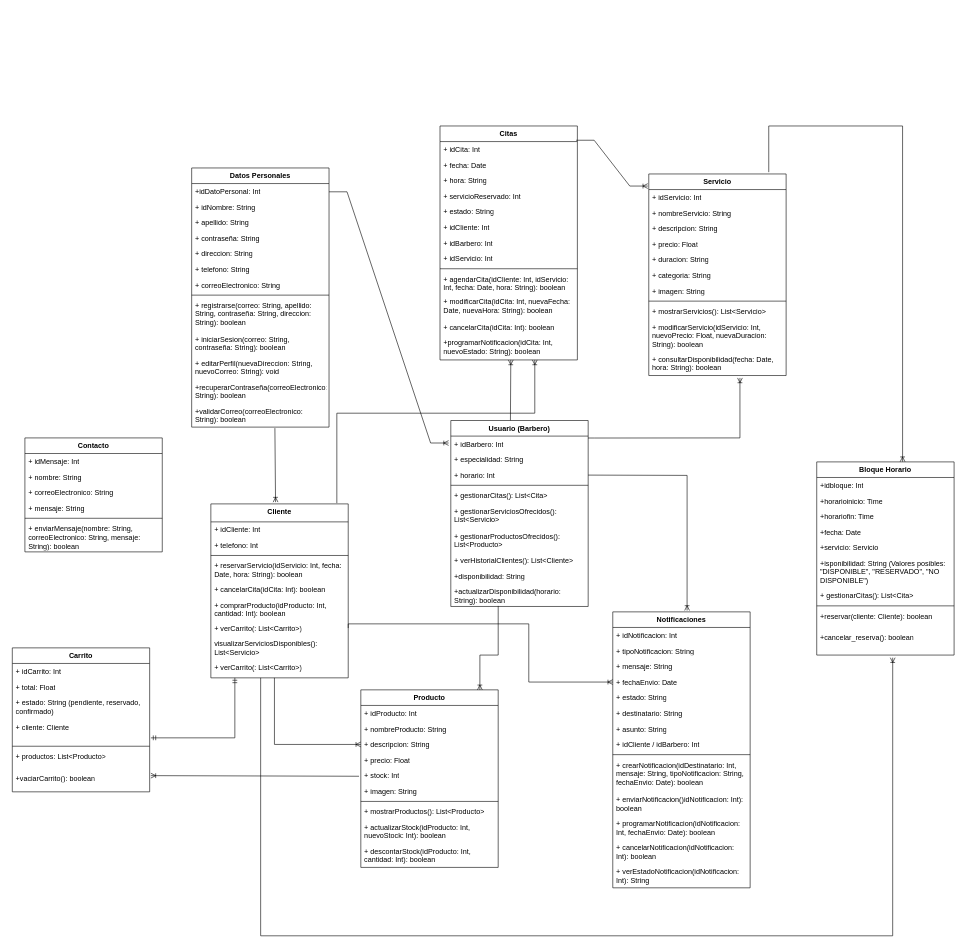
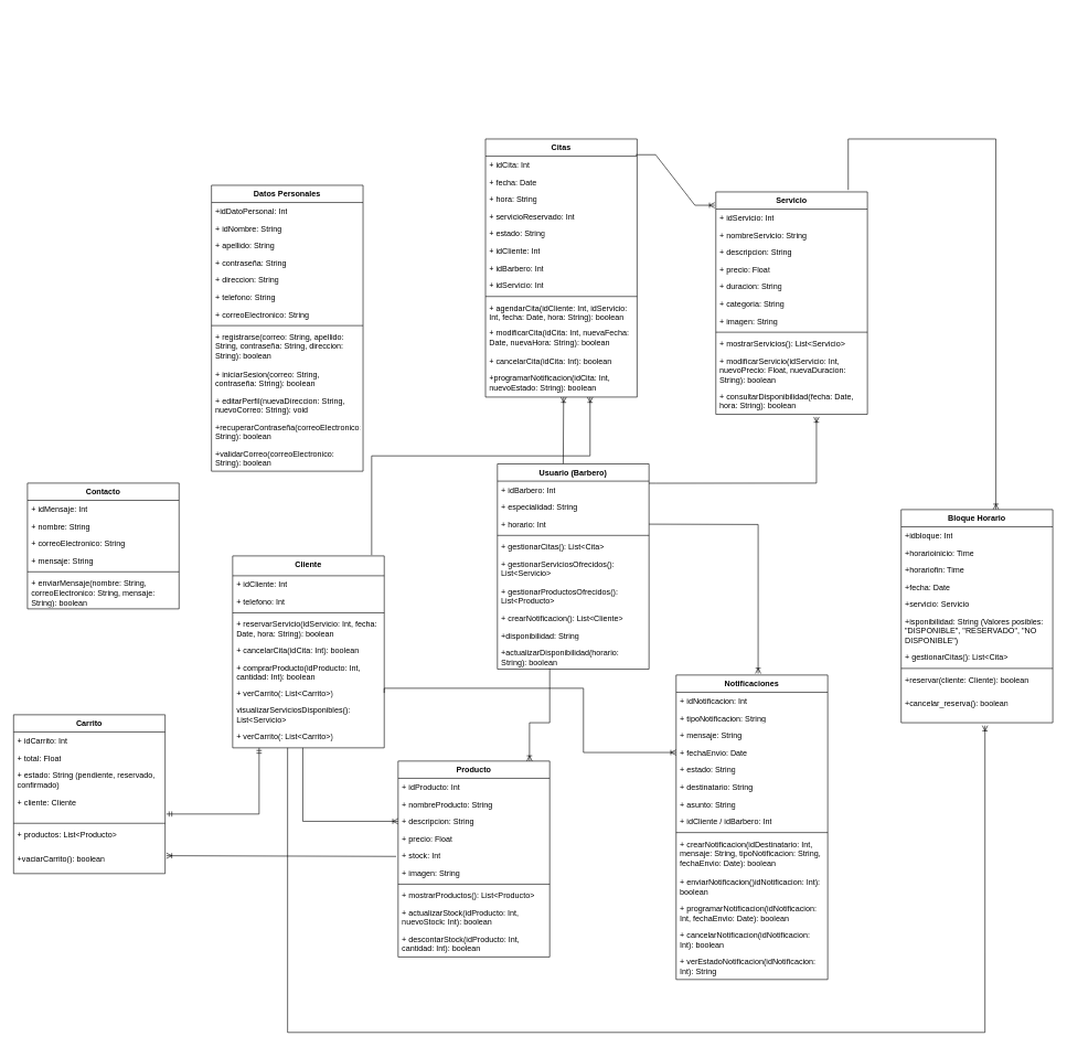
- <mxCell id="105" value="" style="edgeStyle=entityRelationEdgeStyle;fontSize=12;html=1;endArrow=ERoneToMany;rounded=0;exitX=1;exitY=0.092;exitDx=0;exitDy=0;exitPerimeter=0;entryX=-0.016;entryY=0.121;entryDx=0;entryDy=0;entryPerimeter=0;" edge="1" parent="1" source="91" target="12"><mxGeometry width="100" height="100" relative="1" as="geometry"><mxPoint x="561.002" y="308.998" as="sourcePoint" /><mxPoint x="625.14" y="469" as="targetPoint" /><Array as="points"><mxPoint x="558.12" y="425.52" /><mxPoint x="671" y="499" /><mxPoint x="568.12" y="415.52" /></Array></mxGeometry></mxCell>
- <mxCell id="126" value="" style="fontSize=12;html=1;endArrow=ERoneToMany;rounded=0;exitX=0.606;exitY=1.042;exitDx=0;exitDy=0;exitPerimeter=0;entryX=0.471;entryY=-0.01;entryDx=0;entryDy=0;entryPerimeter=0;" edge="1" parent="1" source="104" target="2"><mxGeometry width="100" height="100" relative="1" as="geometry"><mxPoint x="451" y="739.5" as="sourcePoint" /><mxPoint x="461" y="839" as="targetPoint" /></mxGeometry></mxCell>
- <mxCell id="20" value="+&amp;nbsp;verHistorialClientes(): List&amp;lt;Cliente&amp;gt;" style="text;strokeColor=none;fillColor=none;align=left;verticalAlign=top;spacingLeft=4;spacingRight=4;overflow=hidden;rotatable=0;points=[[0,0.5],[1,0.5]];portConstraint=eastwest;whiteSpace=wrap;html=1;" vertex="1" parent="12"><mxGeometry y="220" width="229" height="26" as="geometry" /></mxCell>
+ <mxCell id="20" value="+&amp;nbsp;crearNotificacion(): List&amp;lt;Cliente&amp;gt;" style="text;strokeColor=none;fillColor=none;align=left;verticalAlign=top;spacingLeft=4;spacingRight=4;overflow=hidden;rotatable=0;points=[[0,0.5],[1,0.5]];portConstraint=eastwest;whiteSpace=wrap;html=1;" vertex="1" parent="12"><mxGeometry y="220" width="229" height="26" as="geometry" /></mxCell>
